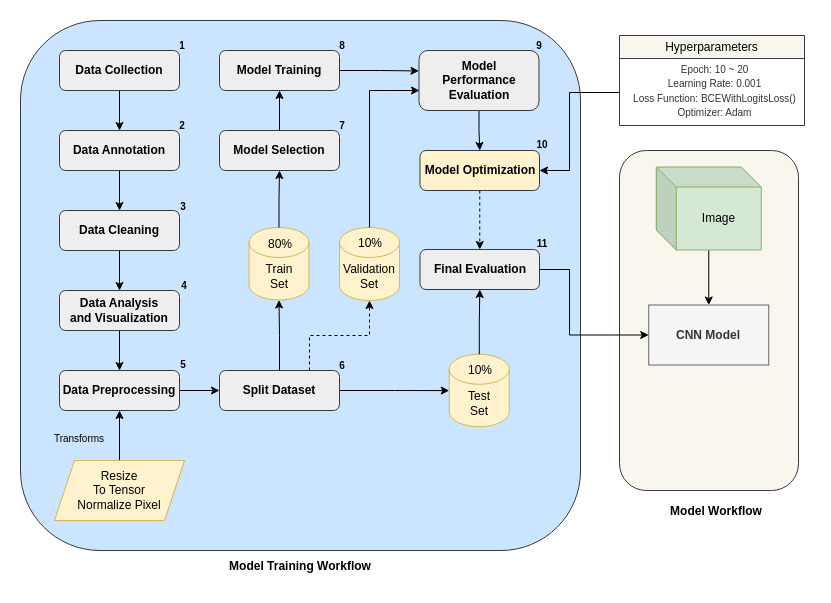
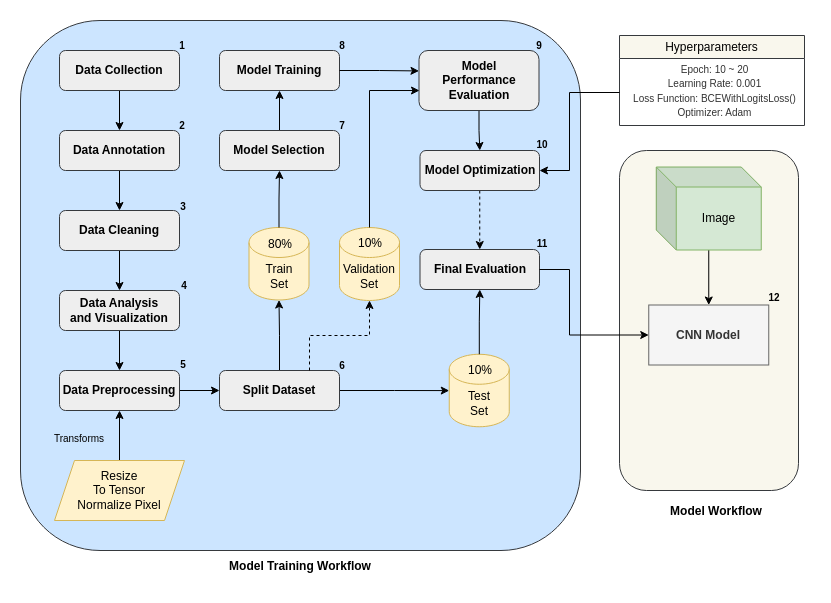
- <mxCell id="34" value="Model Optimization" style="rounded=1;whiteSpace=wrap;html=1;fontStyle=1;fillColor=#fff2cc;strokeColor=#36393d;" parent="1" vertex="1"><mxGeometry x="419.5" y="150" width="119.5" height="40" as="geometry" /></mxCell>
+ <mxCell id="34" value="Model Optimization" style="rounded=1;whiteSpace=wrap;html=1;fontStyle=1;fillColor=#eeeeee;strokeColor=#36393d;" parent="1" vertex="1"><mxGeometry x="419.5" y="150" width="119.5" height="40" as="geometry" /></mxCell>
+ <mxCell id="48" value="&lt;b&gt;&lt;font style=&quot;font-size: 10px;&quot;&gt;12&lt;/font&gt;&lt;/b&gt;" style="text;html=1;align=center;verticalAlign=middle;whiteSpace=wrap;rounded=0;" parent="42" vertex="1"><mxGeometry x="144.75" y="139.5" width="20" height="15" as="geometry" /></mxCell>
